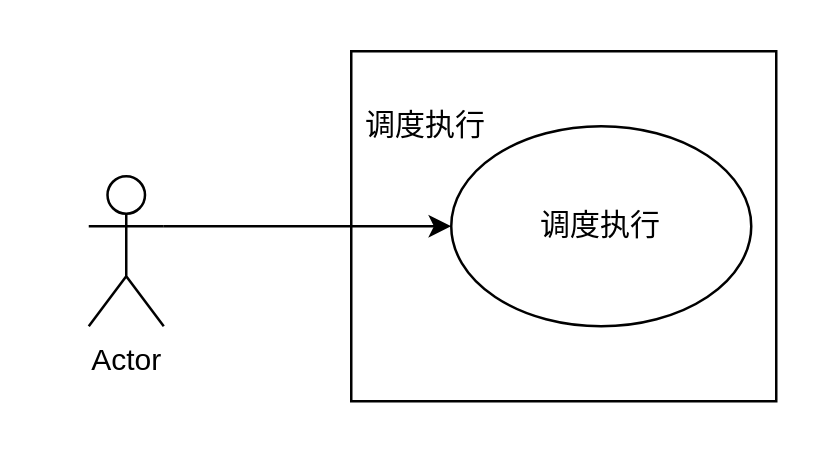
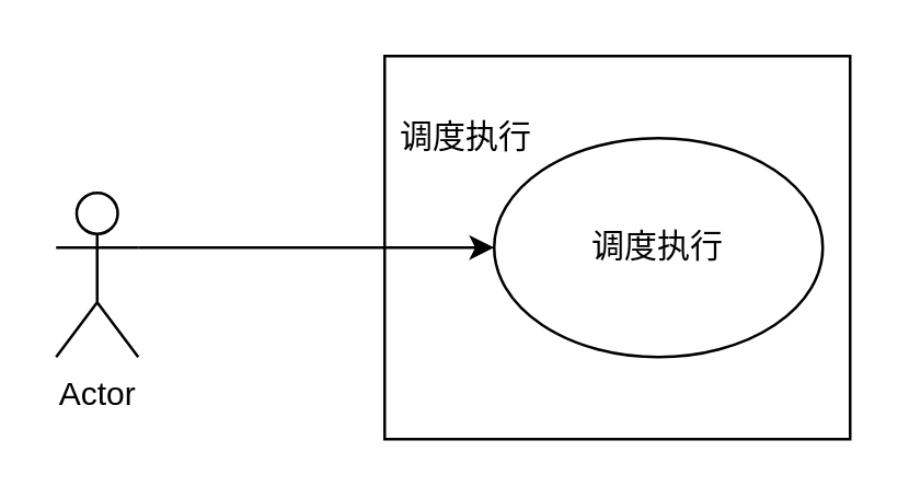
- <mxCell id="2" value="Actor" style="shape=umlActor;verticalLabelPosition=bottom;verticalAlign=top;html=1;outlineConnect=0;" vertex="1" parent="1"><mxGeometry x="35" y="70" width="30" height="60" as="geometry" /></mxCell>
+ <mxCell id="2" value="Actor" style="shape=umlActor;verticalLabelPosition=bottom;verticalAlign=top;html=1;outlineConnect=0;" vertex="1" parent="1"><mxGeometry x="20" y="70" width="30" height="60" as="geometry" /></mxCell>
